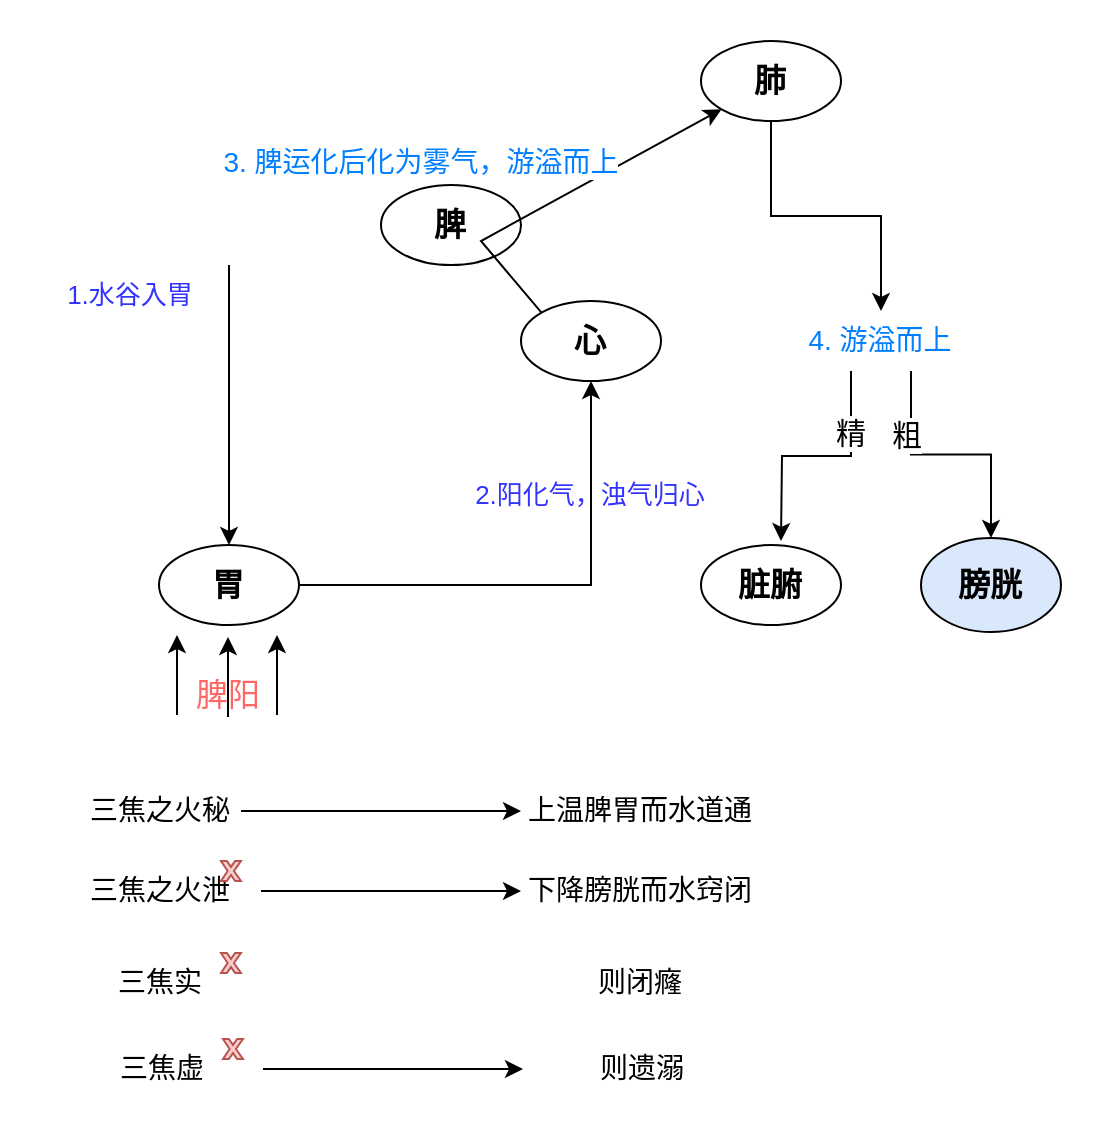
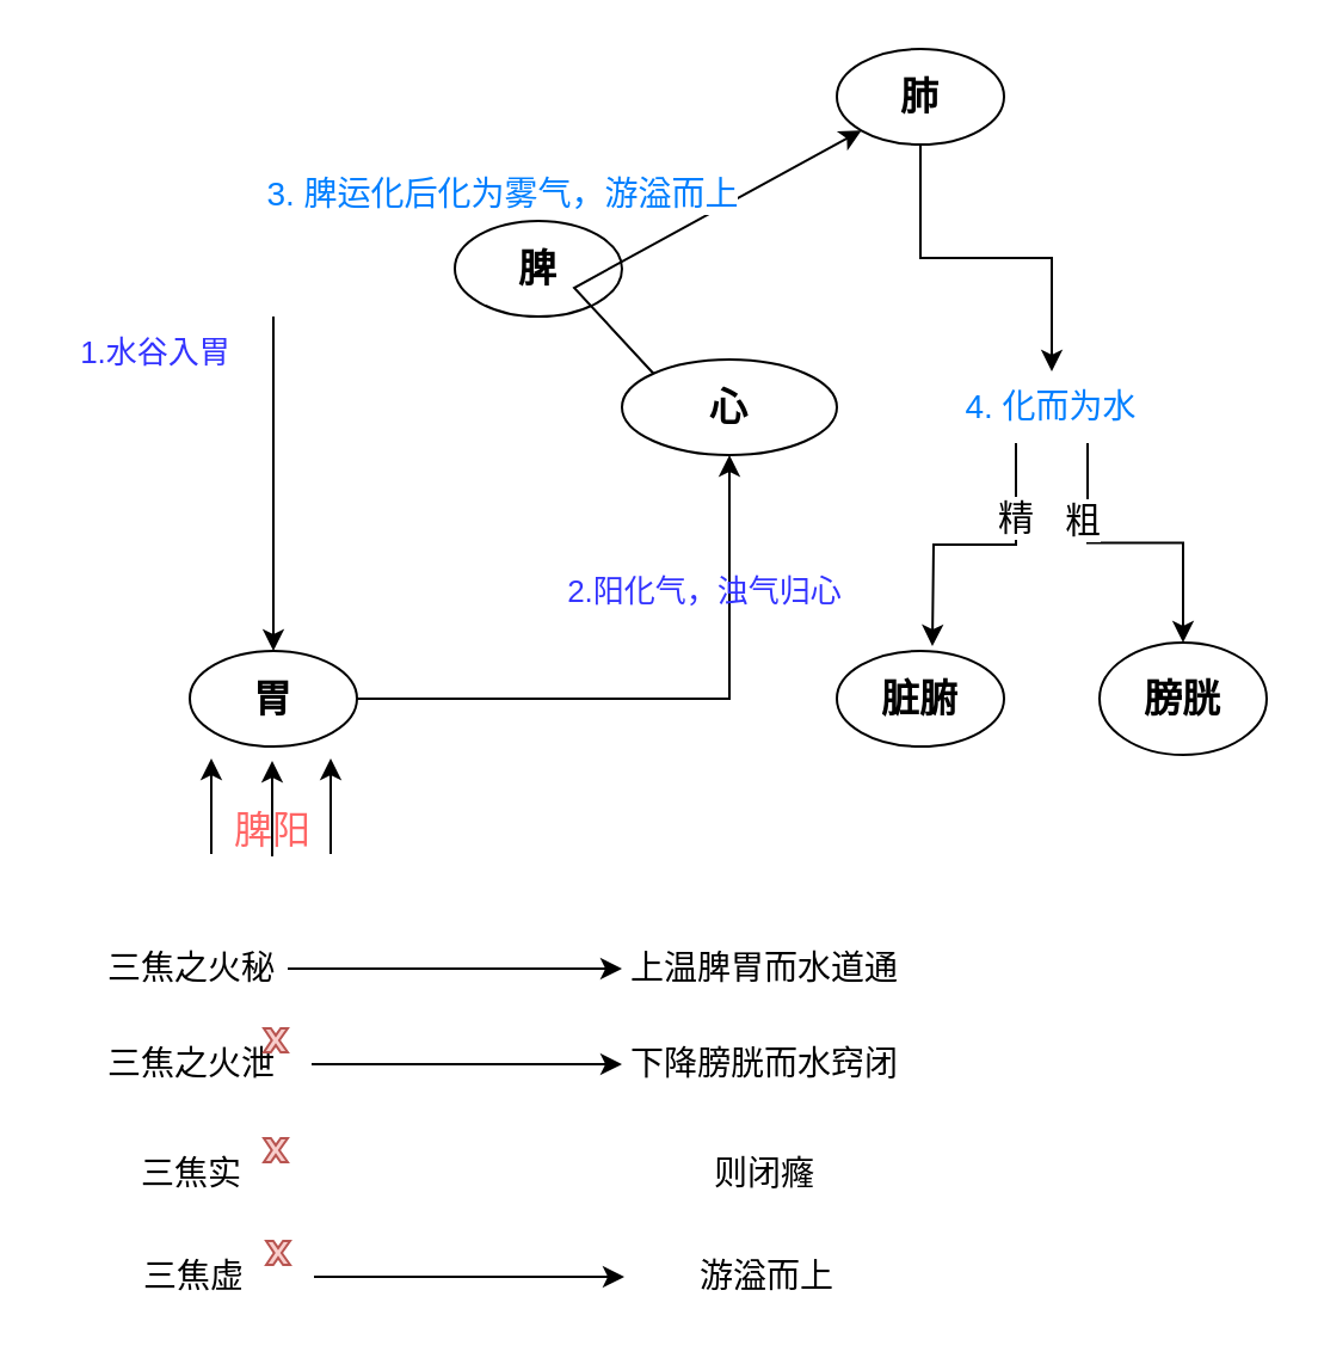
- <mxCell id="11" value="心" style="ellipse;whiteSpace=wrap;html=1;fontSize=16;fontStyle=1" vertex="1" parent="1"><mxGeometry x="260" y="150" width="70" height="40" as="geometry" /></mxCell>
+ <mxCell id="11" value="心" style="ellipse;whiteSpace=wrap;html=1;fontSize=16;fontStyle=1" vertex="1" parent="1"><mxGeometry x="260" y="150" width="90" height="40" as="geometry" /></mxCell>
- <mxCell id="22" value="&lt;span style=&quot;color: rgb(0, 127, 255); font-size: 14px; text-wrap: nowrap; background-color: rgb(255, 255, 255);&quot;&gt;4.&amp;nbsp;游溢而上&lt;/span&gt;" style="text;html=1;align=center;verticalAlign=middle;whiteSpace=wrap;rounded=0;" vertex="1" parent="1"><mxGeometry x="410" y="155" width="60" height="30" as="geometry" /></mxCell>
+ <mxCell id="22" value="&lt;span style=&quot;color: rgb(0, 127, 255); font-size: 14px; text-wrap: nowrap; background-color: rgb(255, 255, 255);&quot;&gt;4.&amp;nbsp;化而为水&lt;/span&gt;" style="text;html=1;align=center;verticalAlign=middle;whiteSpace=wrap;rounded=0;" vertex="1" parent="1"><mxGeometry x="410" y="155" width="60" height="30" as="geometry" /></mxCell>
- <mxCell id="23" value="膀胱" style="ellipse;whiteSpace=wrap;html=1;fontSize=16;fontStyle=1;fillColor=#dae8fc;" vertex="1" parent="1"><mxGeometry x="460" y="268.5" width="70" height="47" as="geometry" /></mxCell>
+ <mxCell id="23" value="膀胱" style="ellipse;whiteSpace=wrap;html=1;fontSize=16;fontStyle=1" vertex="1" parent="1"><mxGeometry x="460" y="268.5" width="70" height="47" as="geometry" /></mxCell>
- <mxCell id="39" value="则遗溺" style="text;html=1;align=center;verticalAlign=middle;whiteSpace=wrap;rounded=0;fontSize=14;" vertex="1" parent="36"><mxGeometry x="230" width="120" height="30" as="geometry" /></mxCell>
+ <mxCell id="39" value="游溢而上" style="text;html=1;align=center;verticalAlign=middle;whiteSpace=wrap;rounded=0;fontSize=14;" vertex="1" parent="36"><mxGeometry x="230" width="120" height="30" as="geometry" /></mxCell>
